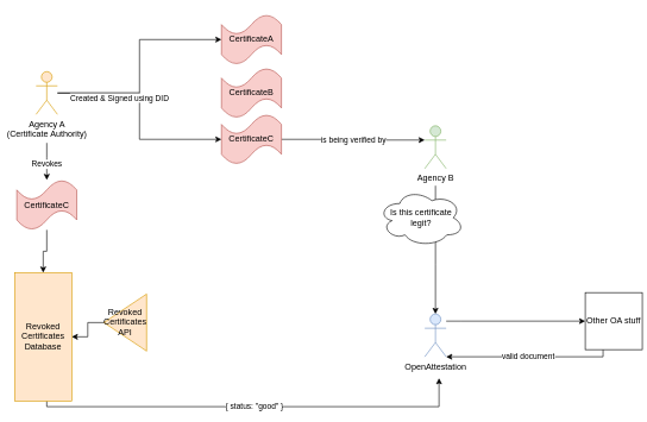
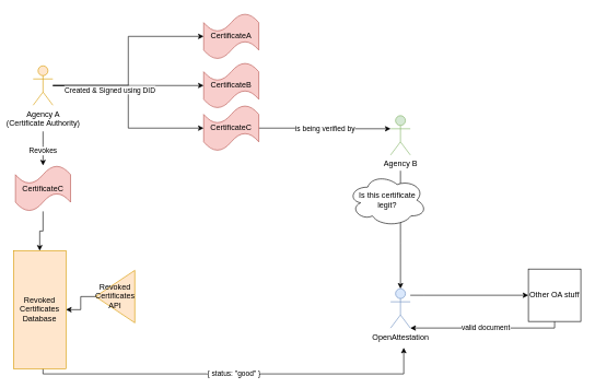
+ <mxCell id="3" style="edgeStyle=orthogonalEdgeStyle;rounded=0;orthogonalLoop=1;jettySize=auto;html=1;entryX=0;entryY=0.5;entryDx=0;entryDy=0;entryPerimeter=0;" parent="1" source="7" target="15" edge="1"><mxGeometry relative="1" as="geometry"><mxPoint x="305" y="130" as="targetPoint" /></mxGeometry></mxCell>
- <mxCell id="24" value="Other OA stuff" style="whiteSpace=wrap;html=1;aspect=fixed;" parent="1" vertex="1"><mxGeometry x="820" y="410" width="80" height="80" as="geometry" /></mxCell>
+ <mxCell id="24" value="Other OA stuff" style="whiteSpace=wrap;html=1;aspect=fixed;" parent="1" vertex="1"><mxGeometry x="805" y="410" width="80" height="80" as="geometry" /></mxCell>
